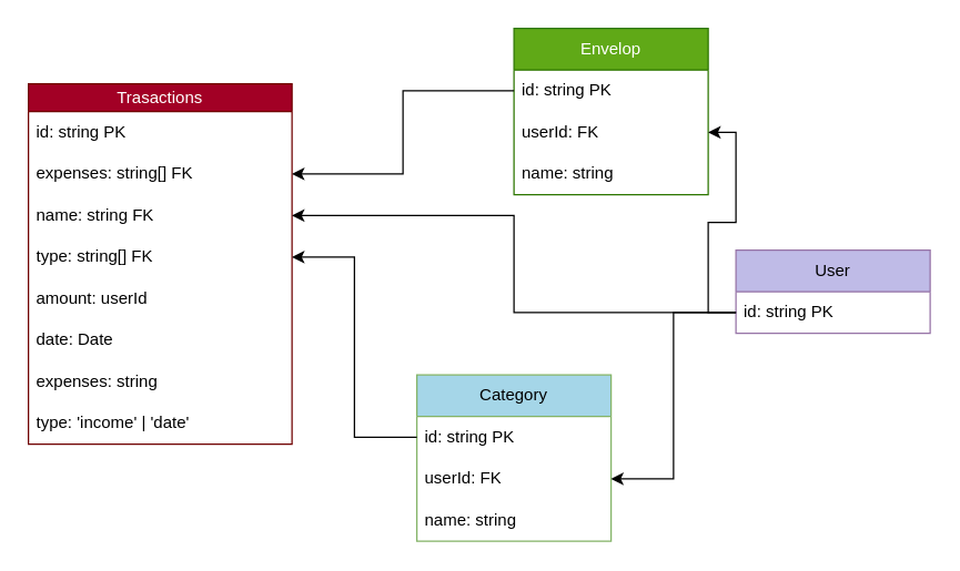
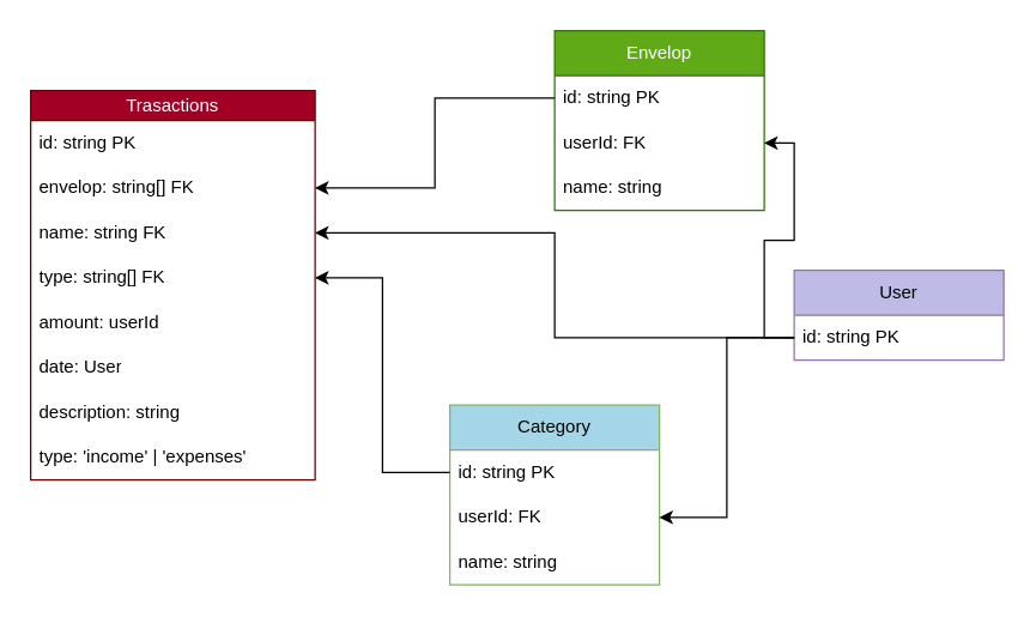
- <mxCell id="4" value="expenses: string[] FK" style="text;strokeColor=none;fillColor=none;align=left;verticalAlign=middle;spacingLeft=4;spacingRight=4;overflow=hidden;points=[[0,0.5],[1,0.5]];portConstraint=eastwest;rotatable=0;whiteSpace=wrap;html=1;" parent="2" vertex="1"><mxGeometry y="50" width="190" height="30" as="geometry" /></mxCell>
+ <mxCell id="4" value="envelop: string[] FK" style="text;strokeColor=none;fillColor=none;align=left;verticalAlign=middle;spacingLeft=4;spacingRight=4;overflow=hidden;points=[[0,0.5],[1,0.5]];portConstraint=eastwest;rotatable=0;whiteSpace=wrap;html=1;" parent="2" vertex="1"><mxGeometry y="50" width="190" height="30" as="geometry" /></mxCell>
- <mxCell id="8" value="date: Date" style="text;strokeColor=none;fillColor=none;align=left;verticalAlign=middle;spacingLeft=4;spacingRight=4;overflow=hidden;points=[[0,0.5],[1,0.5]];portConstraint=eastwest;rotatable=0;whiteSpace=wrap;html=1;" parent="2" vertex="1"><mxGeometry y="170" width="190" height="30" as="geometry" /></mxCell>
+ <mxCell id="8" value="date: User" style="text;strokeColor=none;fillColor=none;align=left;verticalAlign=middle;spacingLeft=4;spacingRight=4;overflow=hidden;points=[[0,0.5],[1,0.5]];portConstraint=eastwest;rotatable=0;whiteSpace=wrap;html=1;" parent="2" vertex="1"><mxGeometry y="170" width="190" height="30" as="geometry" /></mxCell>
- <mxCell id="9" value="expenses: string" style="text;strokeColor=none;fillColor=none;align=left;verticalAlign=middle;spacingLeft=4;spacingRight=4;overflow=hidden;points=[[0,0.5],[1,0.5]];portConstraint=eastwest;rotatable=0;whiteSpace=wrap;html=1;" parent="2" vertex="1"><mxGeometry y="200" width="190" height="30" as="geometry" /></mxCell>
+ <mxCell id="9" value="description: string" style="text;strokeColor=none;fillColor=none;align=left;verticalAlign=middle;spacingLeft=4;spacingRight=4;overflow=hidden;points=[[0,0.5],[1,0.5]];portConstraint=eastwest;rotatable=0;whiteSpace=wrap;html=1;" parent="2" vertex="1"><mxGeometry y="200" width="190" height="30" as="geometry" /></mxCell>
- <mxCell id="10" value="type: 'income' | 'date'" style="text;strokeColor=none;fillColor=none;align=left;verticalAlign=middle;spacingLeft=4;spacingRight=4;overflow=hidden;points=[[0,0.5],[1,0.5]];portConstraint=eastwest;rotatable=0;whiteSpace=wrap;html=1;" parent="2" vertex="1"><mxGeometry y="230" width="190" height="30" as="geometry" /></mxCell>
+ <mxCell id="10" value="type: 'income' | 'expenses'" style="text;strokeColor=none;fillColor=none;align=left;verticalAlign=middle;spacingLeft=4;spacingRight=4;overflow=hidden;points=[[0,0.5],[1,0.5]];portConstraint=eastwest;rotatable=0;whiteSpace=wrap;html=1;" parent="2" vertex="1"><mxGeometry y="230" width="190" height="30" as="geometry" /></mxCell>
